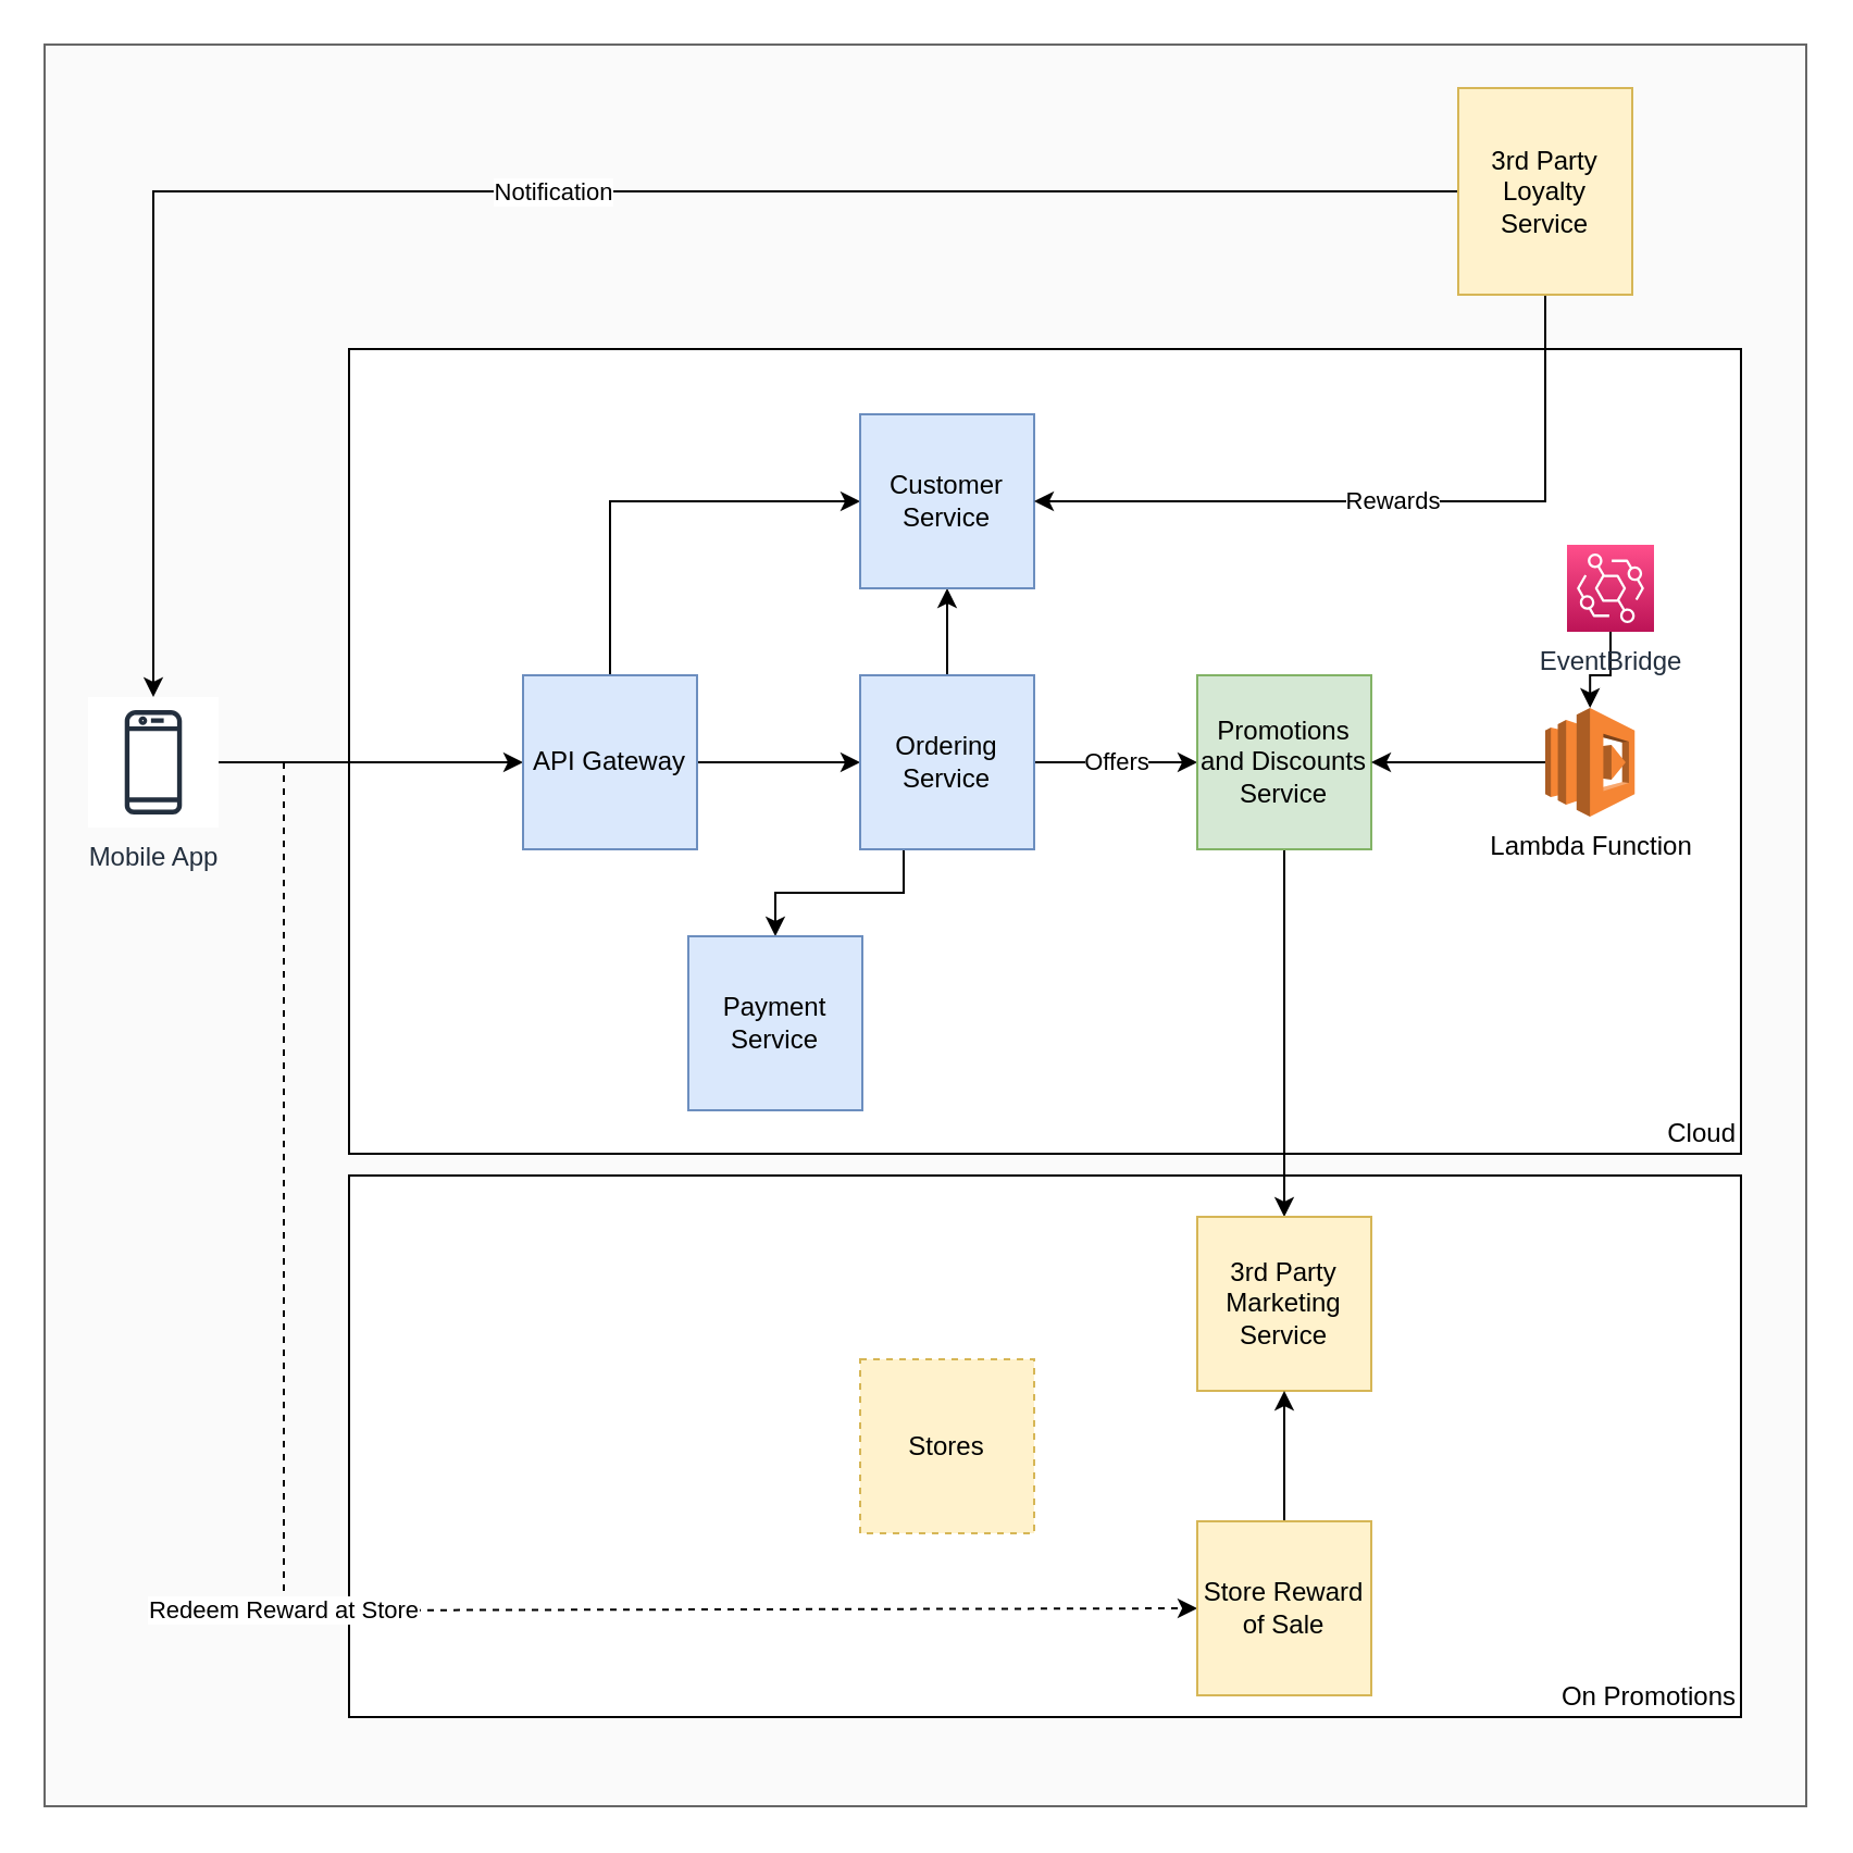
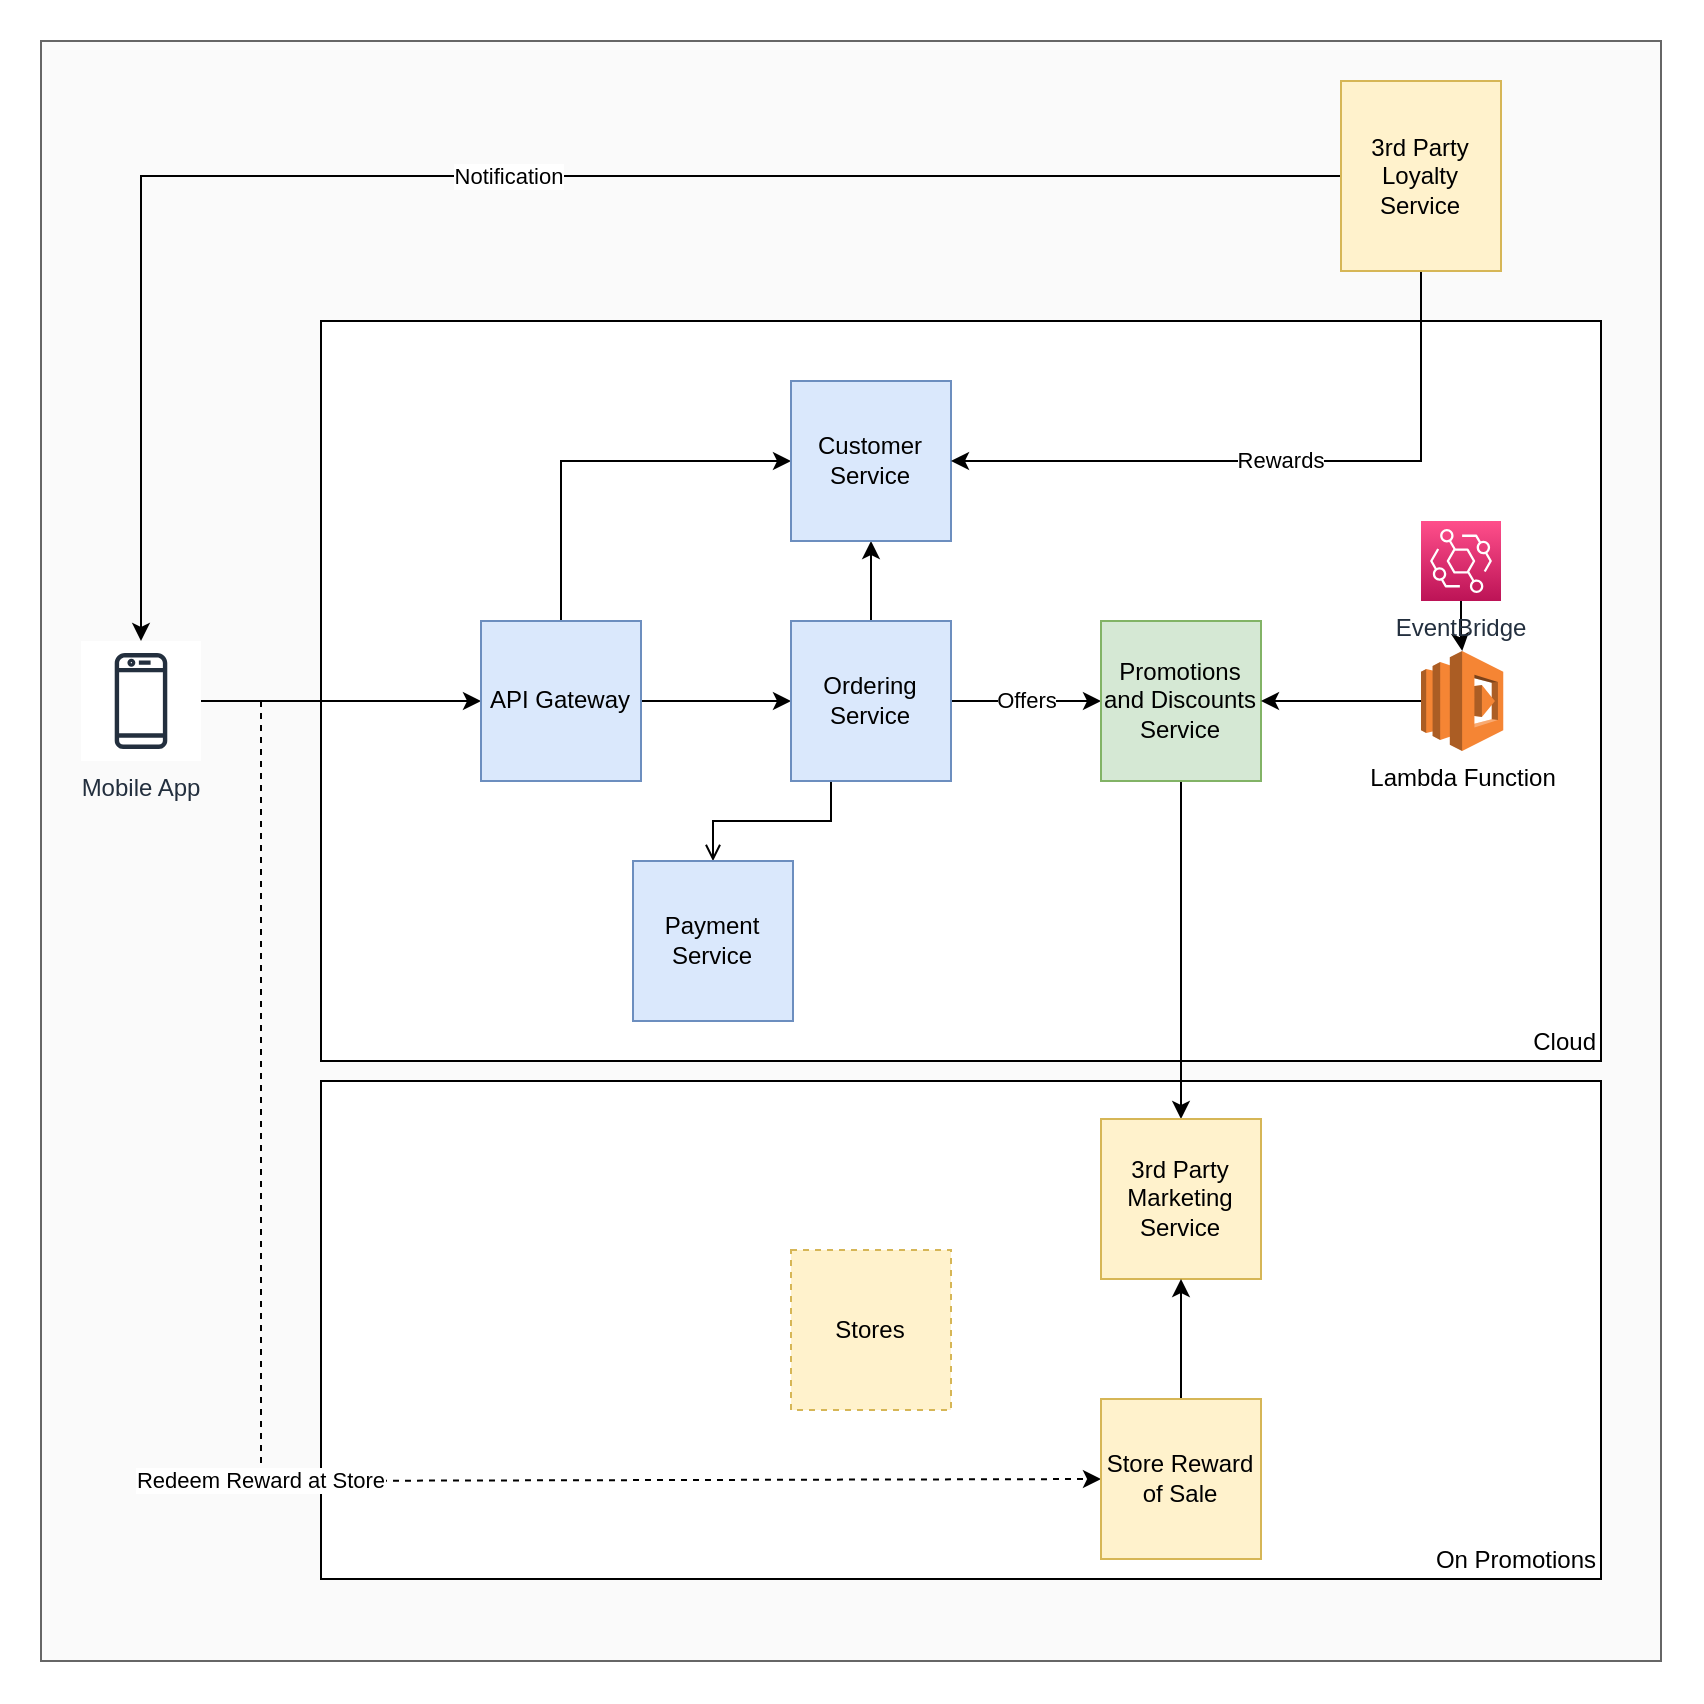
- <mxCell id="27" value="EventBridge" style="sketch=0;points=[[0,0,0],[0.25,0,0],[0.5,0,0],[0.75,0,0],[1,0,0],[0,1,0],[0.25,1,0],[0.5,1,0],[0.75,1,0],[1,1,0],[0,0.25,0],[0,0.5,0],[0,0.75,0],[1,0.25,0],[1,0.5,0],[1,0.75,0]];outlineConnect=0;fontColor=#232F3E;gradientColor=#FF4F8B;gradientDirection=north;fillColor=#BC1356;strokeColor=#ffffff;dashed=0;verticalLabelPosition=bottom;verticalAlign=top;align=center;html=1;fontSize=12;fontStyle=0;aspect=fixed;shape=mxgraph.aws4.resourceIcon;resIcon=mxgraph.aws4.eventbridge;" parent="1" vertex="1"><mxGeometry x="720" y="250" width="40" height="40" as="geometry" /></mxCell>
+ <mxCell id="27" value="EventBridge" style="sketch=0;points=[[0,0,0],[0.25,0,0],[0.5,0,0],[0.75,0,0],[1,0,0],[0,1,0],[0.25,1,0],[0.5,1,0],[0.75,1,0],[1,1,0],[0,0.25,0],[0,0.5,0],[0,0.75,0],[1,0.25,0],[1,0.5,0],[1,0.75,0]];outlineConnect=0;fontColor=#232F3E;gradientColor=#FF4F8B;gradientDirection=north;fillColor=#BC1356;strokeColor=#ffffff;dashed=0;verticalLabelPosition=bottom;verticalAlign=top;align=center;html=1;fontSize=12;fontStyle=0;aspect=fixed;shape=mxgraph.aws4.resourceIcon;resIcon=mxgraph.aws4.eventbridge;" parent="1" vertex="1"><mxGeometry x="710" y="260" width="40" height="40" as="geometry" /></mxCell>
- <mxCell id="13" style="edgeStyle=orthogonalEdgeStyle;rounded=0;orthogonalLoop=1;jettySize=auto;html=1;exitX=0.25;exitY=1;exitDx=0;exitDy=0;entryX=0.5;entryY=0;entryDx=0;entryDy=0;" parent="1" source="14" target="25" edge="1"><mxGeometry relative="1" as="geometry" /></mxCell>
+ <mxCell id="13" style="edgeStyle=orthogonalEdgeStyle;rounded=0;orthogonalLoop=1;jettySize=auto;html=1;exitX=0.25;exitY=1;exitDx=0;exitDy=0;entryX=0.5;entryY=0;entryDx=0;entryDy=0;endArrow=open;" parent="1" source="14" target="25" edge="1"><mxGeometry relative="1" as="geometry" /></mxCell>
